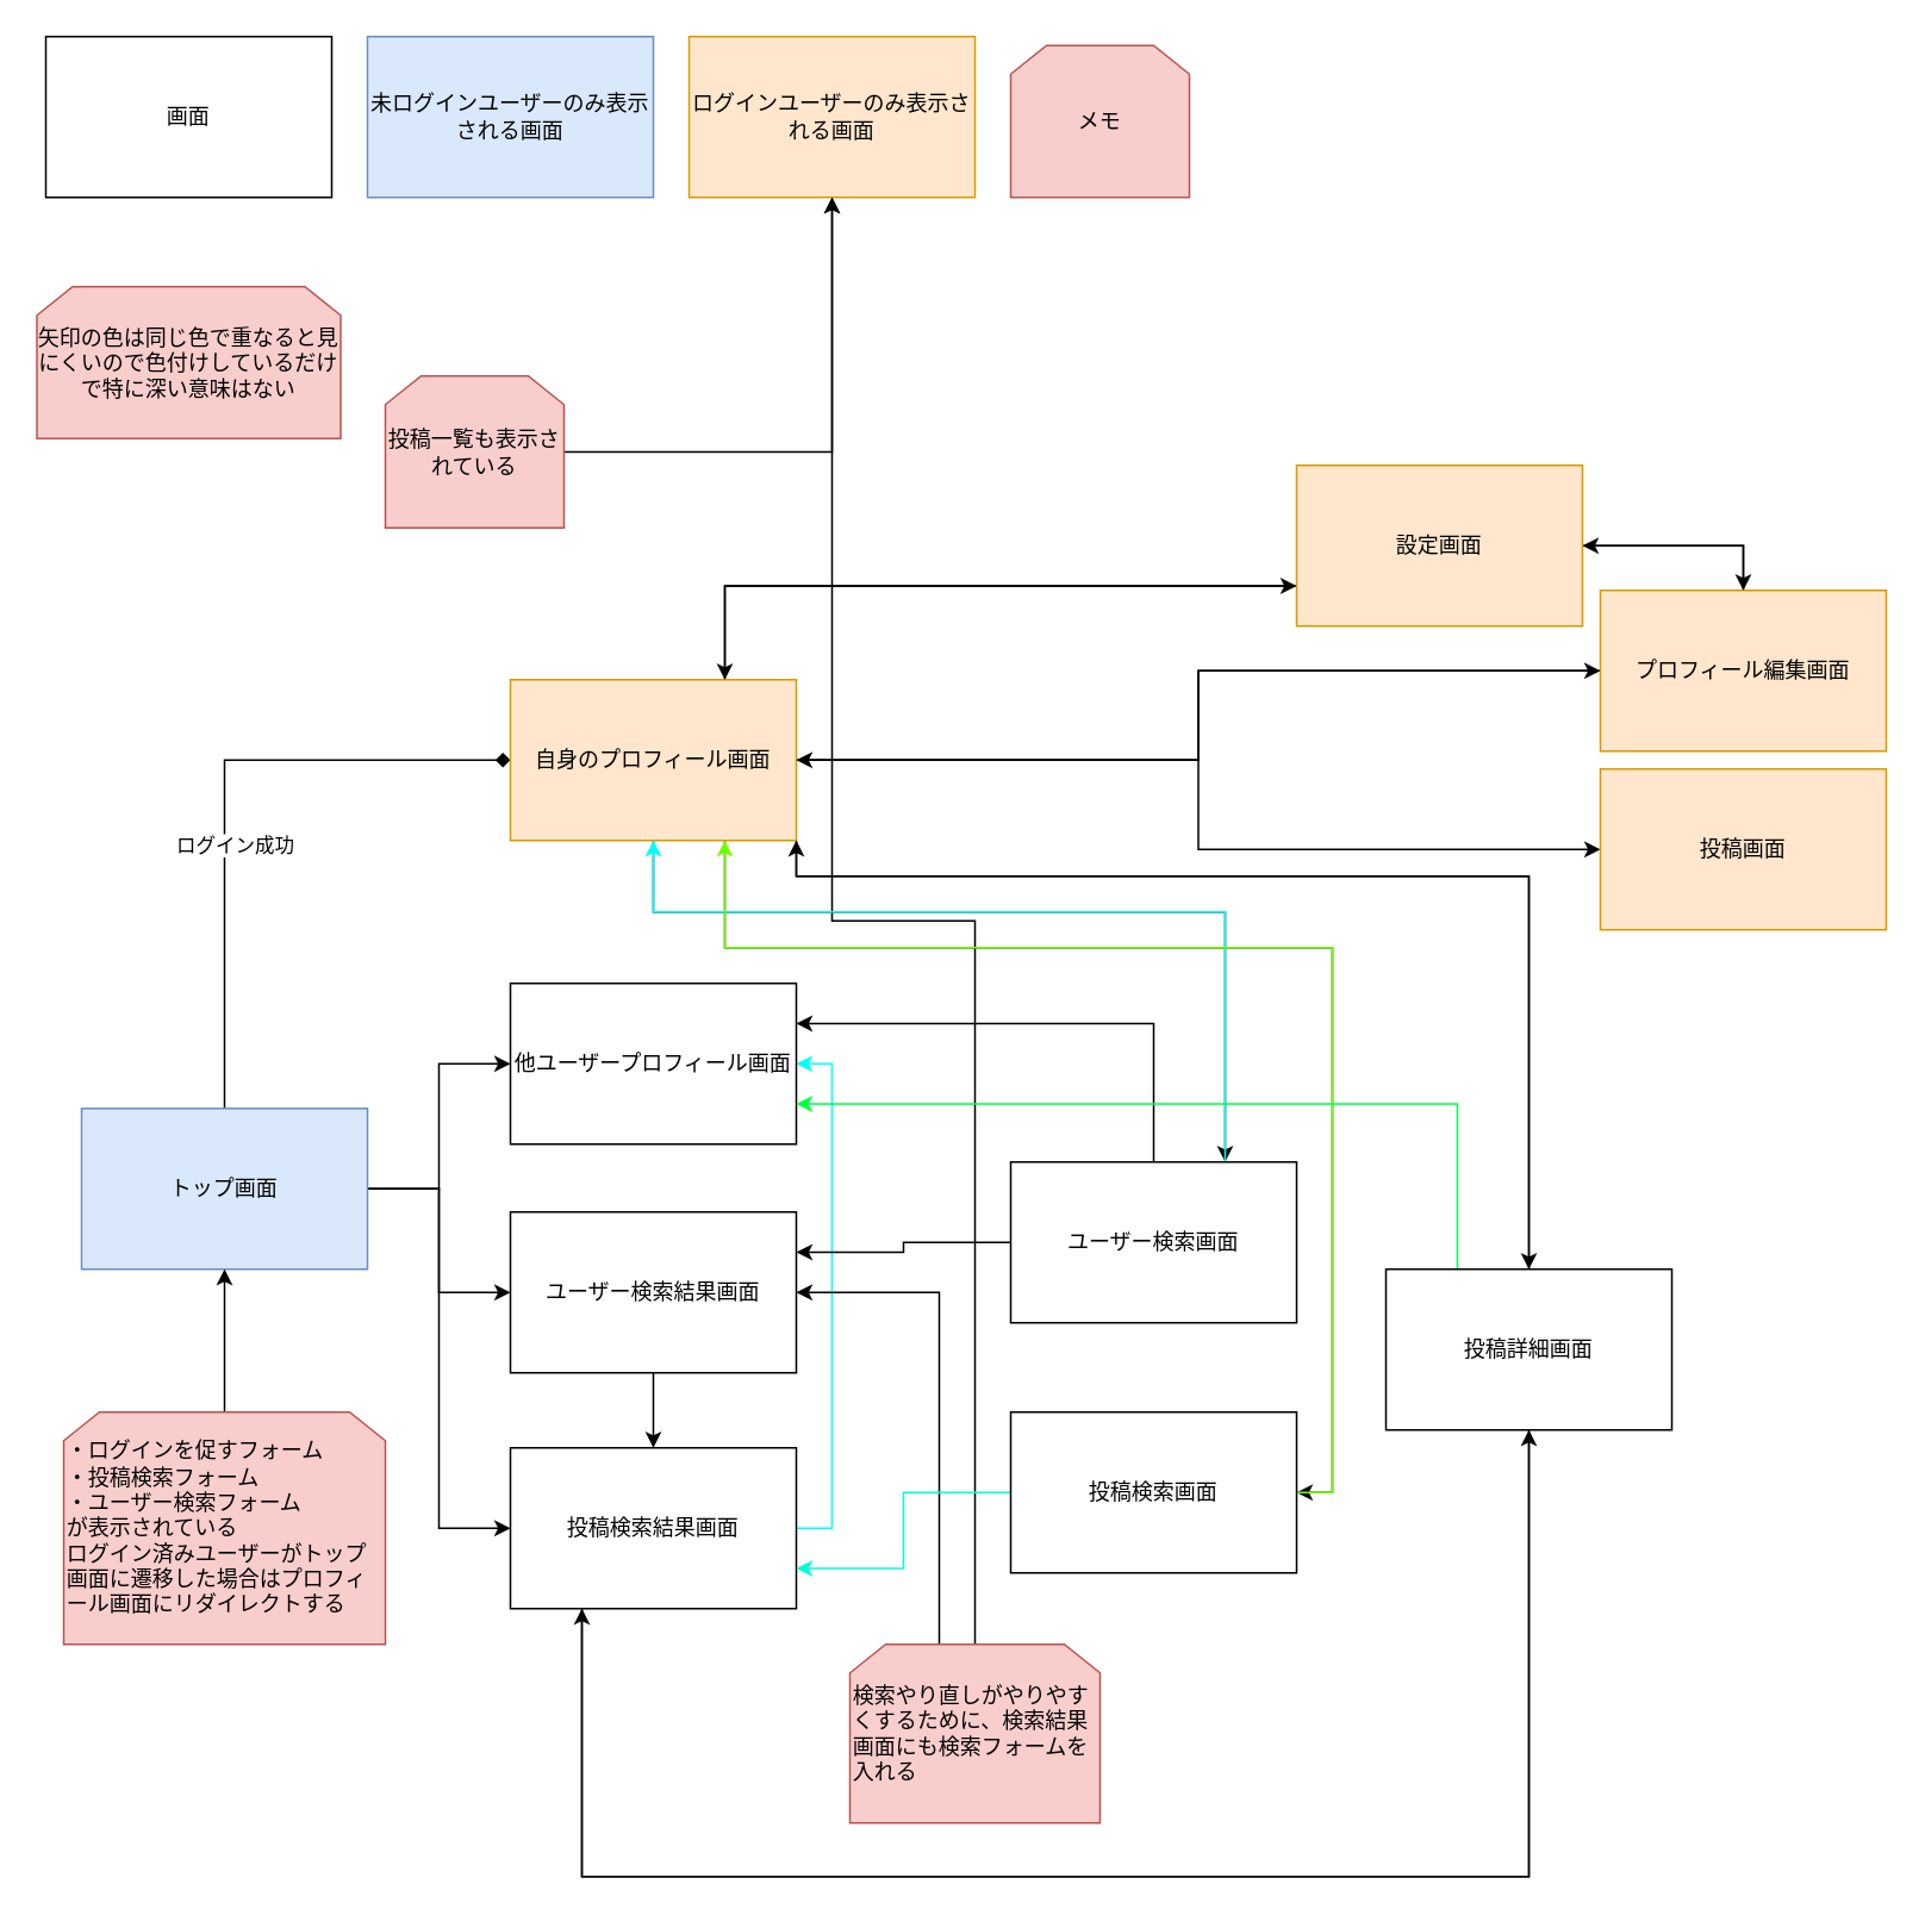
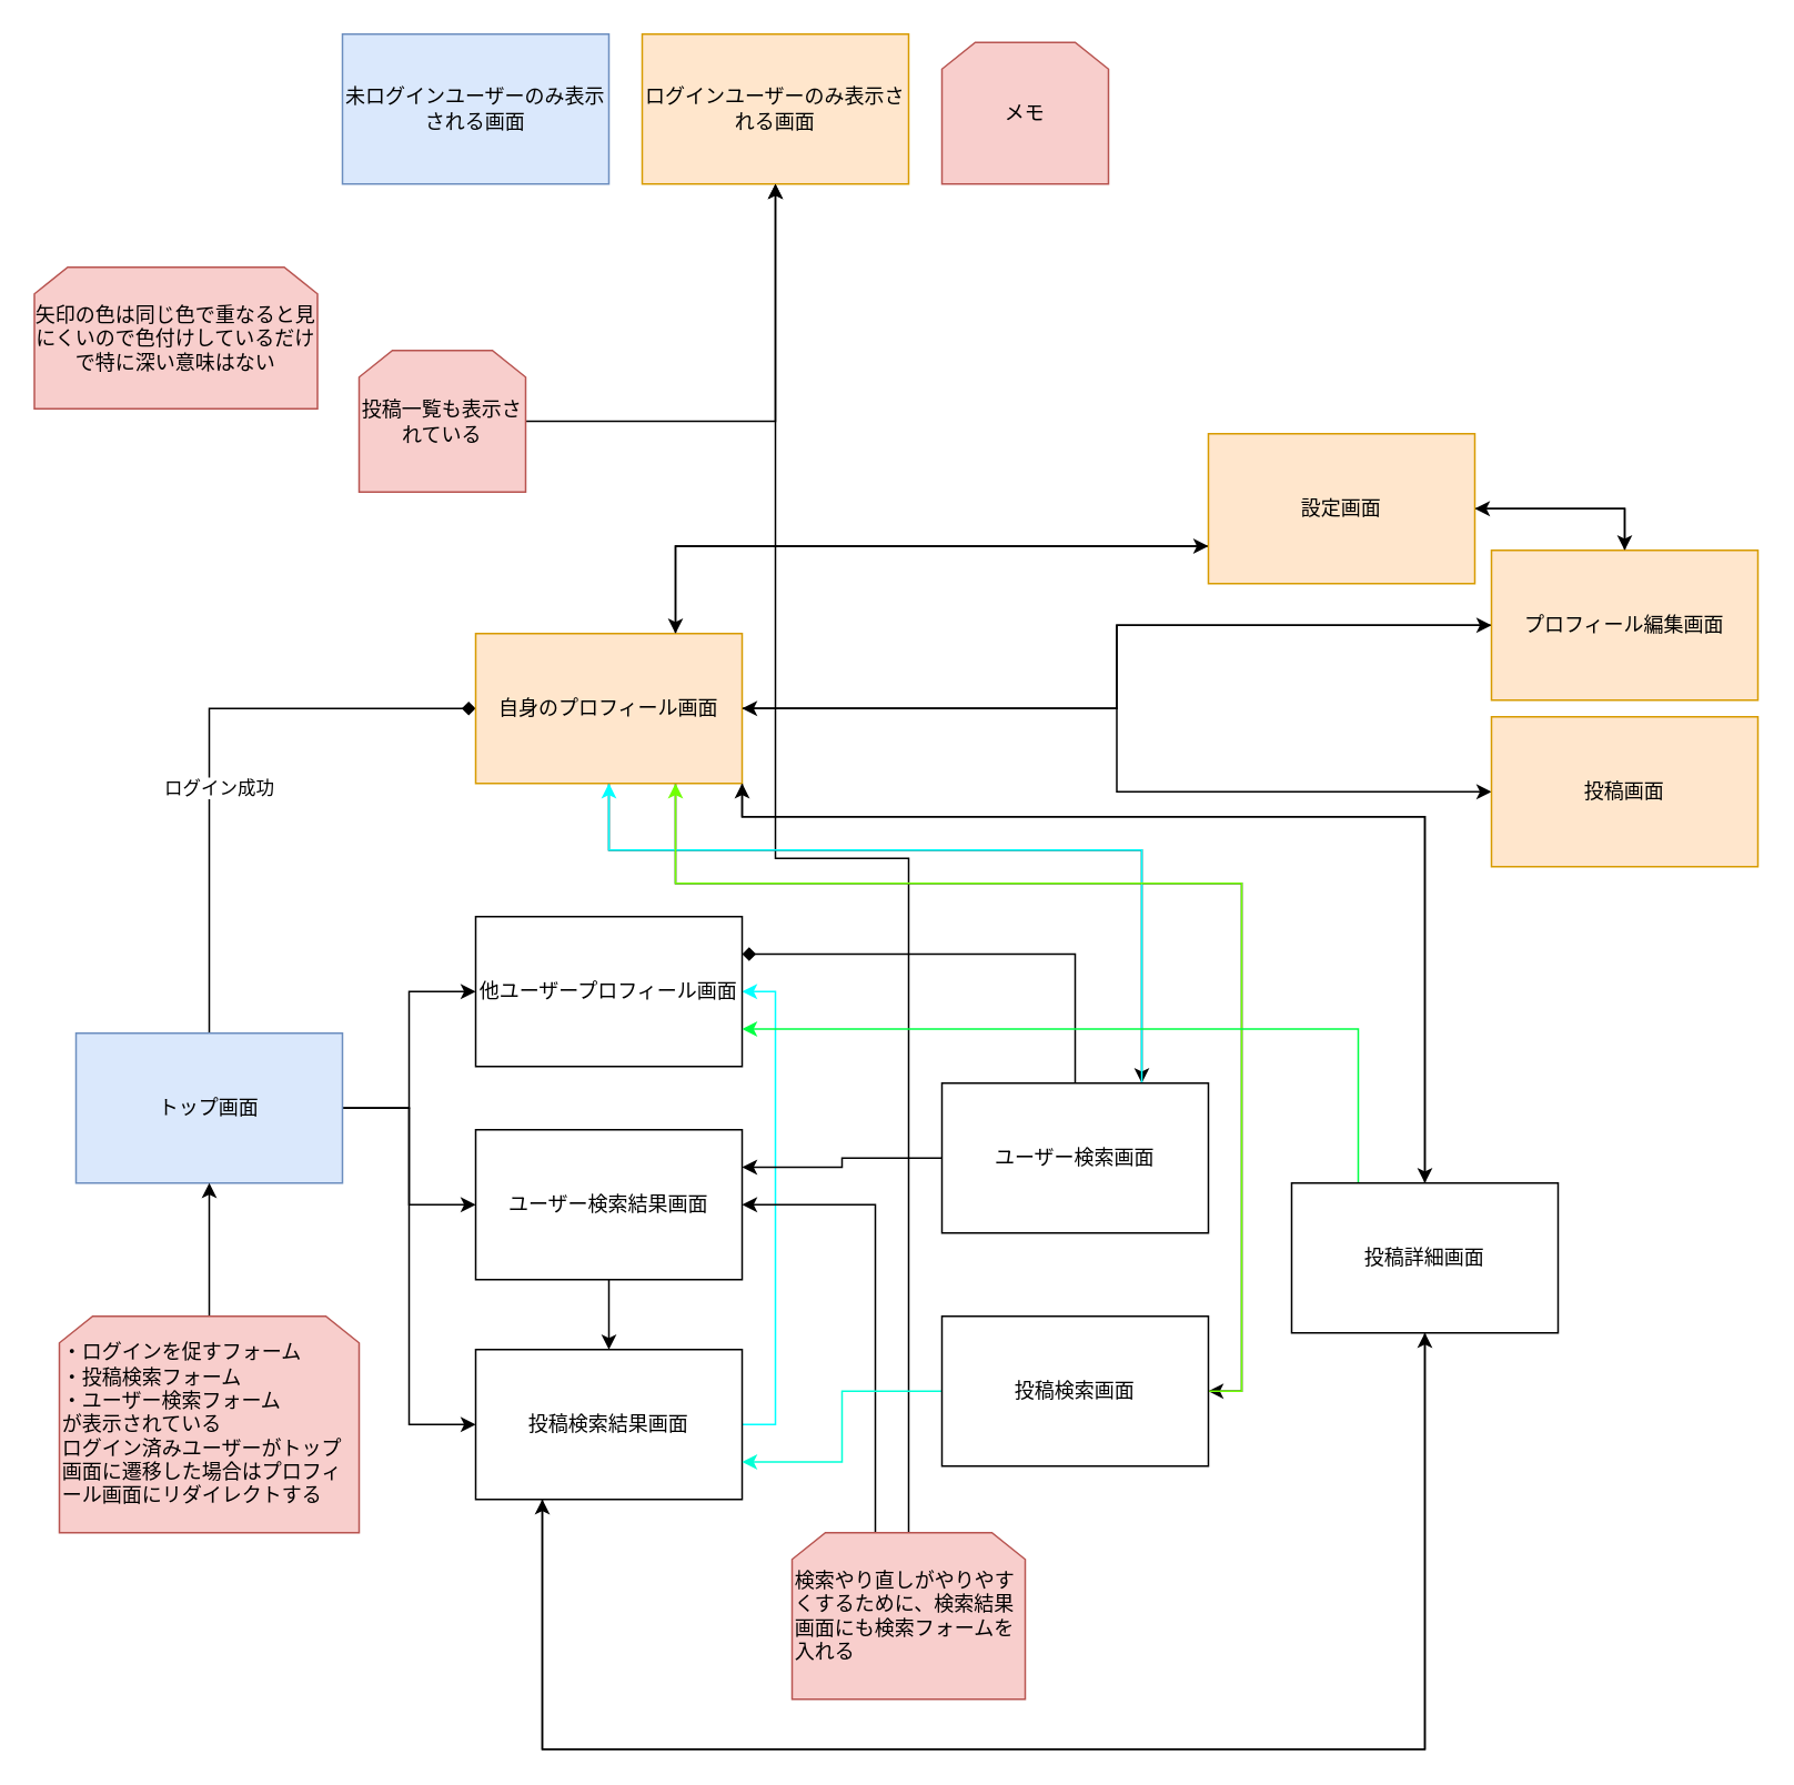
- <mxCell id="2" value="画面" style="rounded=0;whiteSpace=wrap;html=1;" vertex="1" parent="1"><mxGeometry x="25" y="20" width="160" height="90" as="geometry" /></mxCell>
- <mxCell id="34" style="edgeStyle=orthogonalEdgeStyle;rounded=0;orthogonalLoop=1;jettySize=auto;html=1;entryX=1;entryY=0.25;entryDx=0;entryDy=0;" edge="1" parent="1" source="37" target="26"><mxGeometry relative="1" as="geometry"><Array as="points"><mxPoint x="645" y="573" /></Array></mxGeometry></mxCell>
+ <mxCell id="34" style="edgeStyle=orthogonalEdgeStyle;rounded=0;orthogonalLoop=1;jettySize=auto;html=1;entryX=1;entryY=0.25;entryDx=0;entryDy=0;endArrow=diamond;" edge="1" parent="1" source="37" target="26"><mxGeometry relative="1" as="geometry"><Array as="points"><mxPoint x="645" y="573" /></Array></mxGeometry></mxCell>
